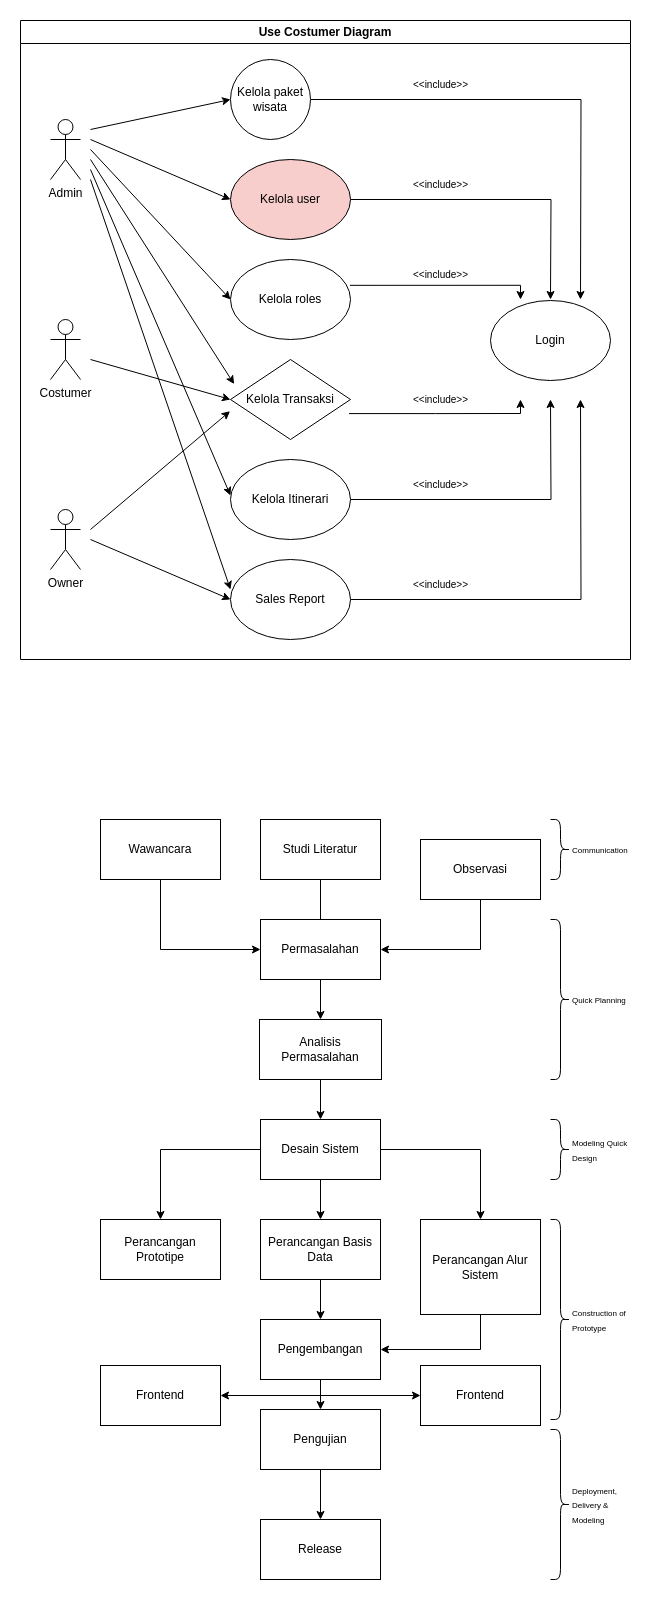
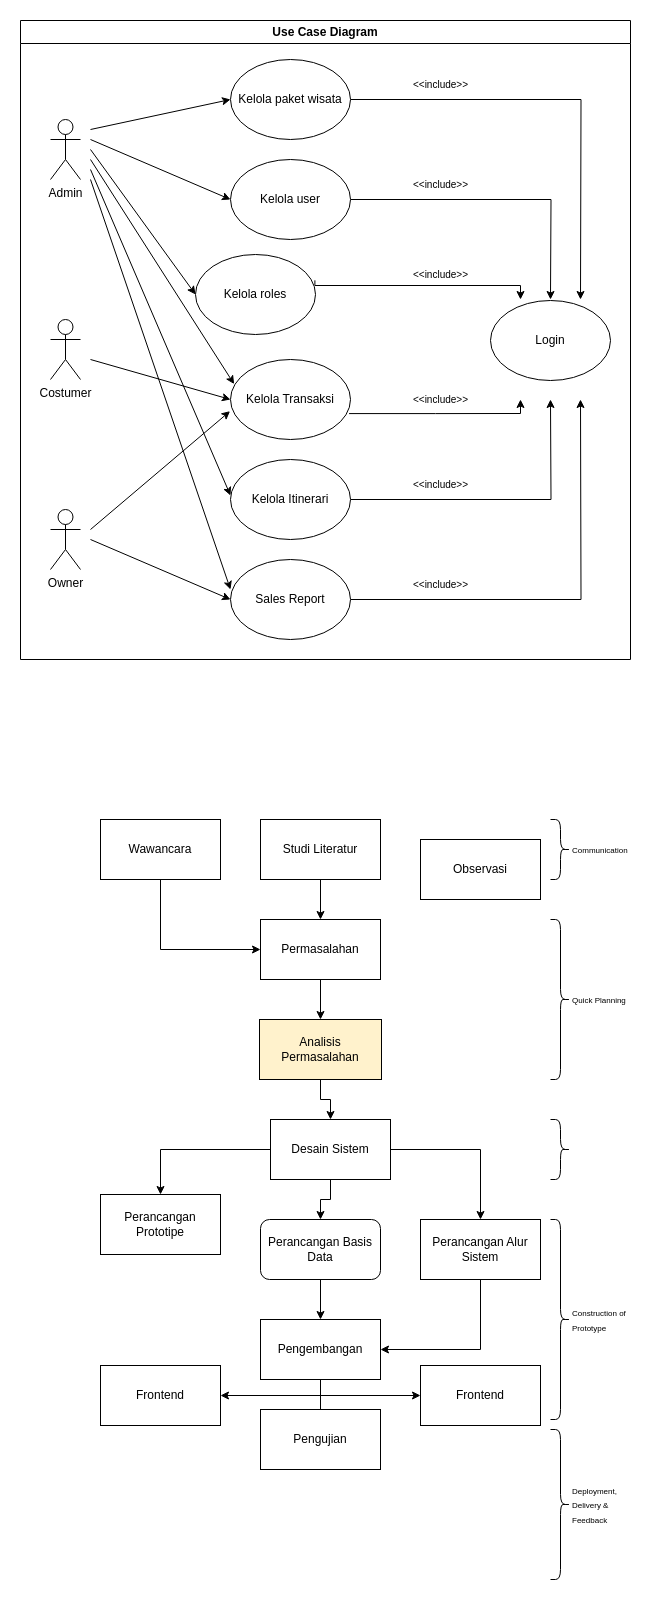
- <mxCell id="33" value="Use Costumer Diagram" style="swimlane;whiteSpace=wrap;html=1;" vertex="1" parent="1"><mxGeometry x="20" y="20" width="610" height="639" as="geometry" /></mxCell>
+ <mxCell id="33" value="Use Case Diagram" style="swimlane;whiteSpace=wrap;html=1;" vertex="1" parent="1"><mxGeometry x="20" y="20" width="610" height="639" as="geometry" /></mxCell>
- <mxCell id="6" value="Kelola paket wisata" style="ellipse;whiteSpace=wrap;html=1;" vertex="1" parent="1"><mxGeometry x="230" y="59" width="80" height="80" as="geometry" /></mxCell>
+ <mxCell id="6" value="Kelola paket wisata" style="ellipse;whiteSpace=wrap;html=1;" vertex="1" parent="1"><mxGeometry x="230" y="59" width="120" height="80" as="geometry" /></mxCell>
- <mxCell id="8" value="Kelola user" style="ellipse;whiteSpace=wrap;html=1;fillColor=#f8cecc;" vertex="1" parent="1"><mxGeometry x="230" y="159" width="120" height="80" as="geometry" /></mxCell>
+ <mxCell id="8" value="Kelola user" style="ellipse;whiteSpace=wrap;html=1;" vertex="1" parent="1"><mxGeometry x="230" y="159" width="120" height="80" as="geometry" /></mxCell>
- <mxCell id="10" value="Kelola roles" style="ellipse;whiteSpace=wrap;html=1;" vertex="1" parent="1"><mxGeometry x="230" y="259" width="120" height="80" as="geometry" /></mxCell>
+ <mxCell id="10" value="Kelola roles" style="ellipse;whiteSpace=wrap;html=1;" vertex="1" parent="1"><mxGeometry x="195" y="254" width="120" height="80" as="geometry" /></mxCell>
- <mxCell id="12" value="Kelola Transaksi" style="rhombus;whiteSpace=wrap;html=1;" vertex="1" parent="1"><mxGeometry x="230" y="359" width="120" height="80" as="geometry" /></mxCell>
+ <mxCell id="12" value="Kelola Transaksi" style="ellipse;whiteSpace=wrap;html=1;" vertex="1" parent="1"><mxGeometry x="230" y="359" width="120" height="80" as="geometry" /></mxCell>
- <mxCell id="34" style="edgeStyle=orthogonalEdgeStyle;rounded=0;orthogonalLoop=1;jettySize=auto;html=1;entryX=0.5;entryY=0;entryDx=0;entryDy=0;endArrow=none;" edge="1" parent="1" source="35" target="41"><mxGeometry relative="1" as="geometry" /></mxCell>
+ <mxCell id="34" style="edgeStyle=orthogonalEdgeStyle;rounded=0;orthogonalLoop=1;jettySize=auto;html=1;entryX=0.5;entryY=0;entryDx=0;entryDy=0;" edge="1" parent="1" source="35" target="41"><mxGeometry relative="1" as="geometry" /></mxCell>
- <mxCell id="36" style="edgeStyle=orthogonalEdgeStyle;rounded=0;orthogonalLoop=1;jettySize=auto;html=1;entryX=1;entryY=0.5;entryDx=0;entryDy=0;exitX=0.5;exitY=1;exitDx=0;exitDy=0;" edge="1" parent="1" source="37" target="41"><mxGeometry relative="1" as="geometry"><Array as="points"><mxPoint x="480" y="949" /></Array></mxGeometry></mxCell>
- <mxCell id="43" value="Analisis Permasalahan" style="rounded=0;whiteSpace=wrap;html=1;" vertex="1" parent="1"><mxGeometry x="259" y="1019" width="122" height="60" as="geometry" /></mxCell>
+ <mxCell id="43" value="Analisis Permasalahan" style="rounded=0;whiteSpace=wrap;html=1;fillColor=#fff2cc;" vertex="1" parent="1"><mxGeometry x="259" y="1019" width="122" height="60" as="geometry" /></mxCell>
- <mxCell id="47" value="Desain Sistem" style="whiteSpace=wrap;html=1;rounded=0;" vertex="1" parent="1"><mxGeometry x="260" y="1119" width="120" height="60" as="geometry" /></mxCell>
+ <mxCell id="47" value="Desain Sistem" style="whiteSpace=wrap;html=1;rounded=0;" vertex="1" parent="1"><mxGeometry x="270" y="1119" width="120" height="60" as="geometry" /></mxCell>
- <mxCell id="68" value="&lt;font style=&quot;font-size: 8px;&quot;&gt;Modeling Quick Design&lt;/font&gt;" style="text;html=1;align=left;verticalAlign=middle;whiteSpace=wrap;rounded=0;" vertex="1" parent="1"><mxGeometry x="570" y="1134" width="60" height="30" as="geometry" /></mxCell>
- <mxCell id="50" value="Perancangan Prototipe" style="rounded=0;whiteSpace=wrap;html=1;" vertex="1" parent="1"><mxGeometry x="100" y="1219" width="120" height="60" as="geometry" /></mxCell>
+ <mxCell id="50" value="Perancangan Prototipe" style="rounded=0;whiteSpace=wrap;html=1;" vertex="1" parent="1"><mxGeometry x="100" y="1194" width="120" height="60" as="geometry" /></mxCell>
- <mxCell id="49" value="Perancangan Basis Data" style="whiteSpace=wrap;html=1;rounded=0;" vertex="1" parent="1"><mxGeometry x="260" y="1219" width="120" height="60" as="geometry" /></mxCell>
+ <mxCell id="49" value="Perancangan Basis Data" style="whiteSpace=wrap;html=1;rounded=1;" vertex="1" parent="1"><mxGeometry x="260" y="1219" width="120" height="60" as="geometry" /></mxCell>
- <mxCell id="52" value="Perancangan Alur Sistem" style="rounded=0;whiteSpace=wrap;html=1;" vertex="1" parent="1"><mxGeometry x="420" y="1219" width="120" height="95" as="geometry" /></mxCell>
+ <mxCell id="52" value="Perancangan Alur Sistem" style="rounded=0;whiteSpace=wrap;html=1;" vertex="1" parent="1"><mxGeometry x="420" y="1219" width="120" height="60" as="geometry" /></mxCell>
- <mxCell id="53" style="edgeStyle=orthogonalEdgeStyle;rounded=0;orthogonalLoop=1;jettySize=auto;html=1;entryX=0.5;entryY=0;entryDx=0;entryDy=0;" edge="1" parent="1" source="54" target="56"><mxGeometry relative="1" as="geometry" /></mxCell>
+ <mxCell id="53" style="edgeStyle=orthogonalEdgeStyle;rounded=0;orthogonalLoop=1;jettySize=auto;html=1;entryX=0.5;entryY=0;entryDx=0;entryDy=0;endArrow=none;" edge="1" parent="1" source="54" target="56"><mxGeometry relative="1" as="geometry" /></mxCell>
- <mxCell id="55" value="" style="edgeStyle=orthogonalEdgeStyle;rounded=0;orthogonalLoop=1;jettySize=auto;html=1;" edge="1" parent="1" source="56" target="60"><mxGeometry relative="1" as="geometry" /></mxCell>
- <mxCell id="70" value="&lt;font style=&quot;font-size: 8px;&quot;&gt;Deployment, Delivery &amp;amp; Modeling&lt;/font&gt;" style="text;html=1;align=left;verticalAlign=middle;whiteSpace=wrap;rounded=0;" vertex="1" parent="1"><mxGeometry x="570" y="1489" width="60" height="30" as="geometry" /></mxCell>
+ <mxCell id="70" value="&lt;font style=&quot;font-size: 8px;&quot;&gt;Deployment, Delivery &amp;amp; Feedback&lt;/font&gt;" style="text;html=1;align=left;verticalAlign=middle;whiteSpace=wrap;rounded=0;" vertex="1" parent="1"><mxGeometry x="570" y="1489" width="60" height="30" as="geometry" /></mxCell>
- <mxCell id="60" value="Release" style="whiteSpace=wrap;html=1;rounded=0;" vertex="1" parent="1"><mxGeometry x="260" y="1519" width="120" height="60" as="geometry" /></mxCell>
